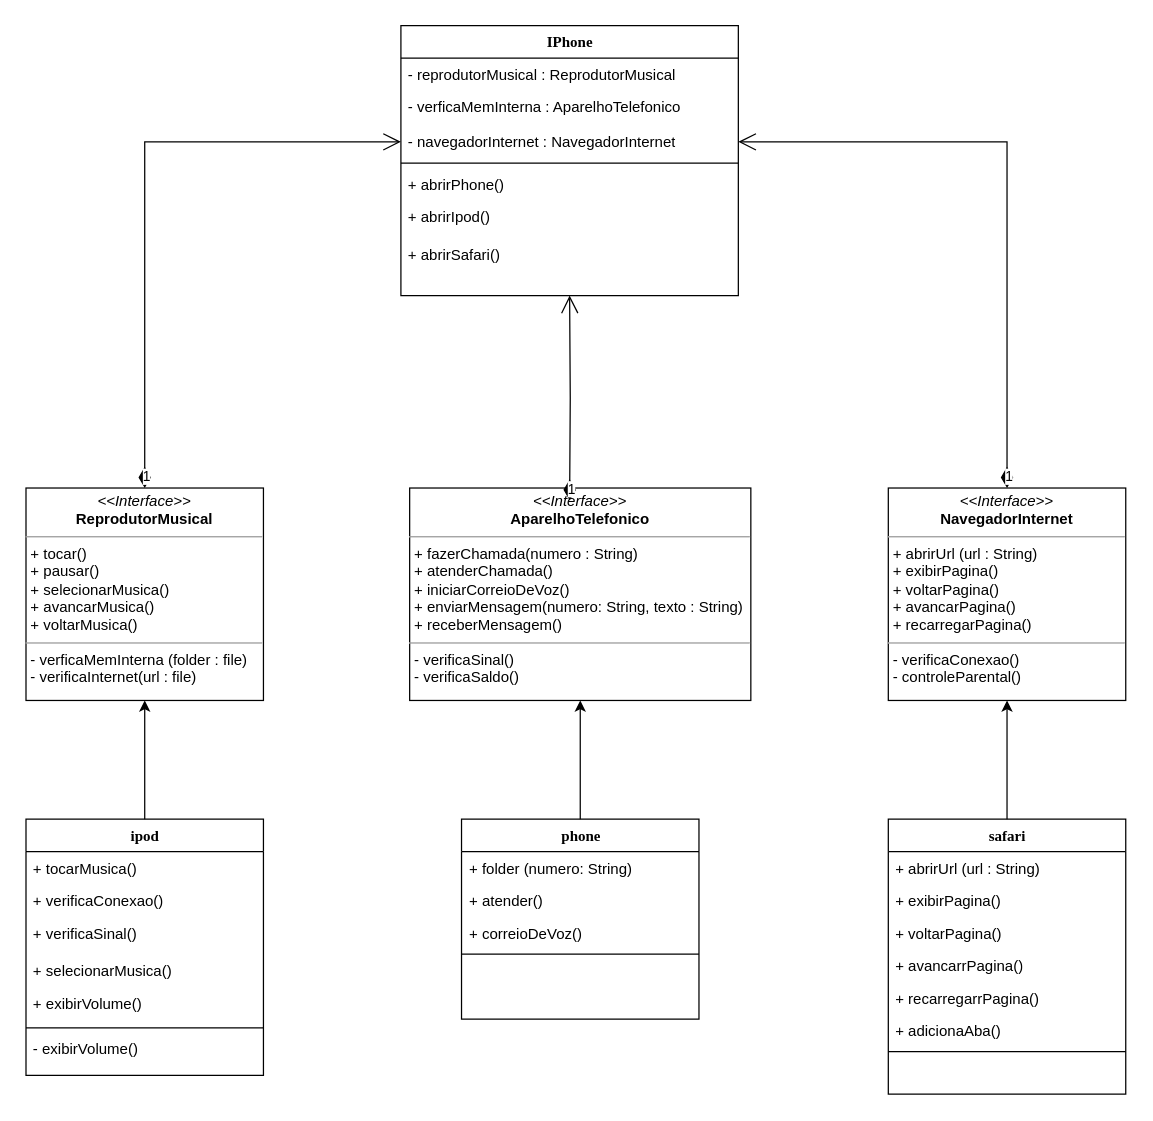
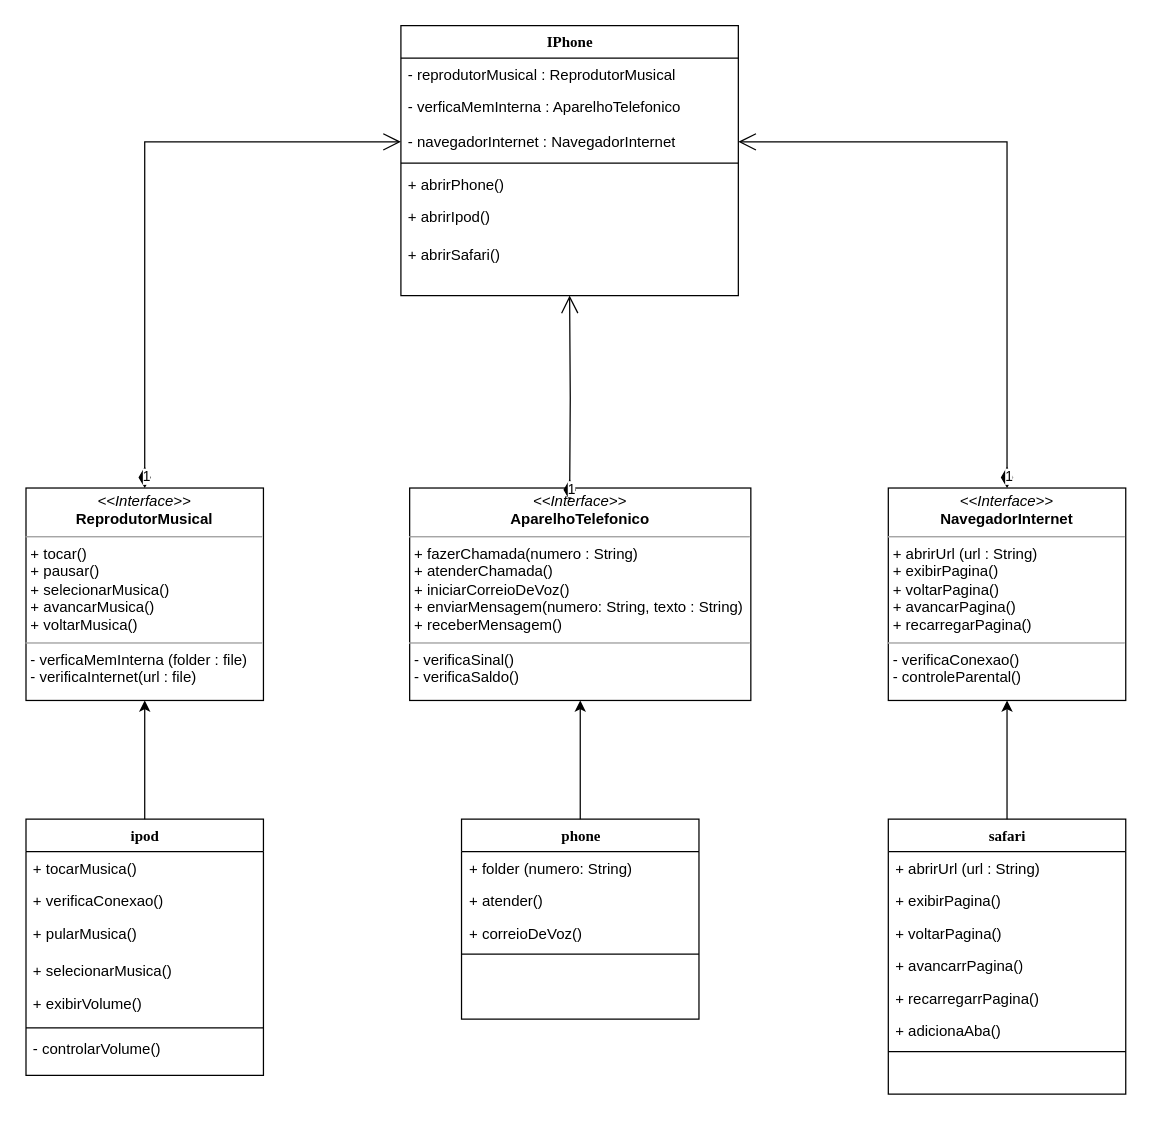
- <mxCell id="6" value="+ verificaSinal()" style="text;html=1;strokeColor=none;fillColor=none;align=left;verticalAlign=top;spacingLeft=4;spacingRight=4;whiteSpace=wrap;overflow=hidden;rotatable=0;points=[[0,0.5],[1,0.5]];portConstraint=eastwest;" vertex="1" parent="3"><mxGeometry y="78" width="190" height="30" as="geometry" /></mxCell>
+ <mxCell id="6" value="+ pularMusica()" style="text;html=1;strokeColor=none;fillColor=none;align=left;verticalAlign=top;spacingLeft=4;spacingRight=4;whiteSpace=wrap;overflow=hidden;rotatable=0;points=[[0,0.5],[1,0.5]];portConstraint=eastwest;" vertex="1" parent="3"><mxGeometry y="78" width="190" height="30" as="geometry" /></mxCell>
- <mxCell id="10" value="- exibirVolume()" style="text;html=1;strokeColor=none;fillColor=none;align=left;verticalAlign=top;spacingLeft=4;spacingRight=4;whiteSpace=wrap;overflow=hidden;rotatable=0;points=[[0,0.5],[1,0.5]];portConstraint=eastwest;" parent="3" vertex="1"><mxGeometry y="170" width="190" height="28" as="geometry" /></mxCell>
+ <mxCell id="10" value="- controlarVolume()" style="text;html=1;strokeColor=none;fillColor=none;align=left;verticalAlign=top;spacingLeft=4;spacingRight=4;whiteSpace=wrap;overflow=hidden;rotatable=0;points=[[0,0.5],[1,0.5]];portConstraint=eastwest;" parent="3" vertex="1"><mxGeometry y="170" width="190" height="28" as="geometry" /></mxCell>
